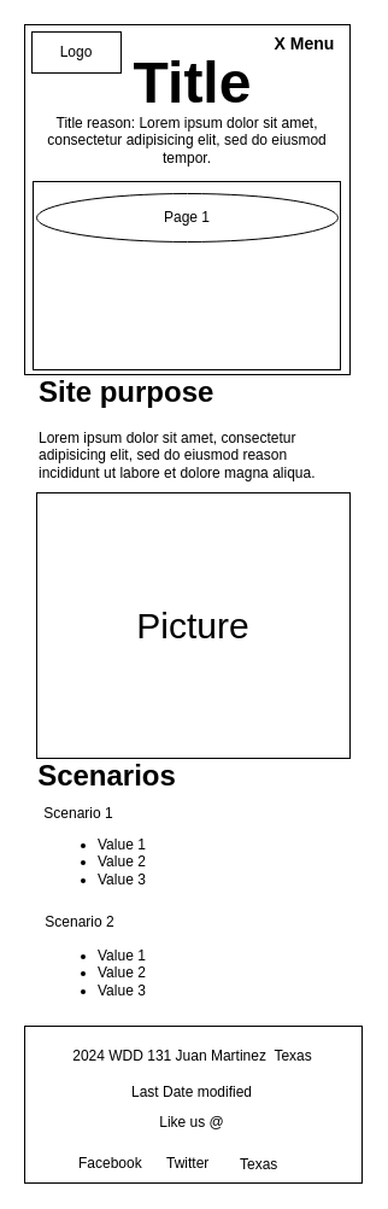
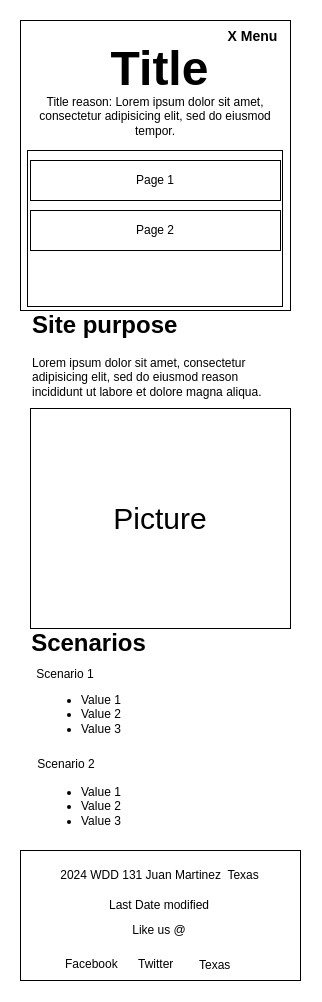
- <mxCell id="3" value="Logo" style="html=1;whiteSpace=wrap;" vertex="1" parent="1"><mxGeometry x="26" y="26" width="74" height="34" as="geometry" /></mxCell>
- <mxCell id="7" value="Page 1" style="ellipse;html=1;whiteSpace=wrap;container=1;recursiveResize=0;collapsible=0;" vertex="1" parent="1"><mxGeometry x="30" y="160" width="250" height="40" as="geometry" /></mxCell>
+ <mxCell id="7" value="Page 1" style="html=1;whiteSpace=wrap;container=1;recursiveResize=0;collapsible=0;" vertex="1" parent="1"><mxGeometry x="30" y="160" width="250" height="40" as="geometry" /></mxCell>
+ <mxCell id="8" value="Page 2" style="html=1;whiteSpace=wrap;container=1;recursiveResize=0;collapsible=0;" vertex="1" parent="1"><mxGeometry x="30" y="210" width="250" height="40" as="geometry" /></mxCell>
